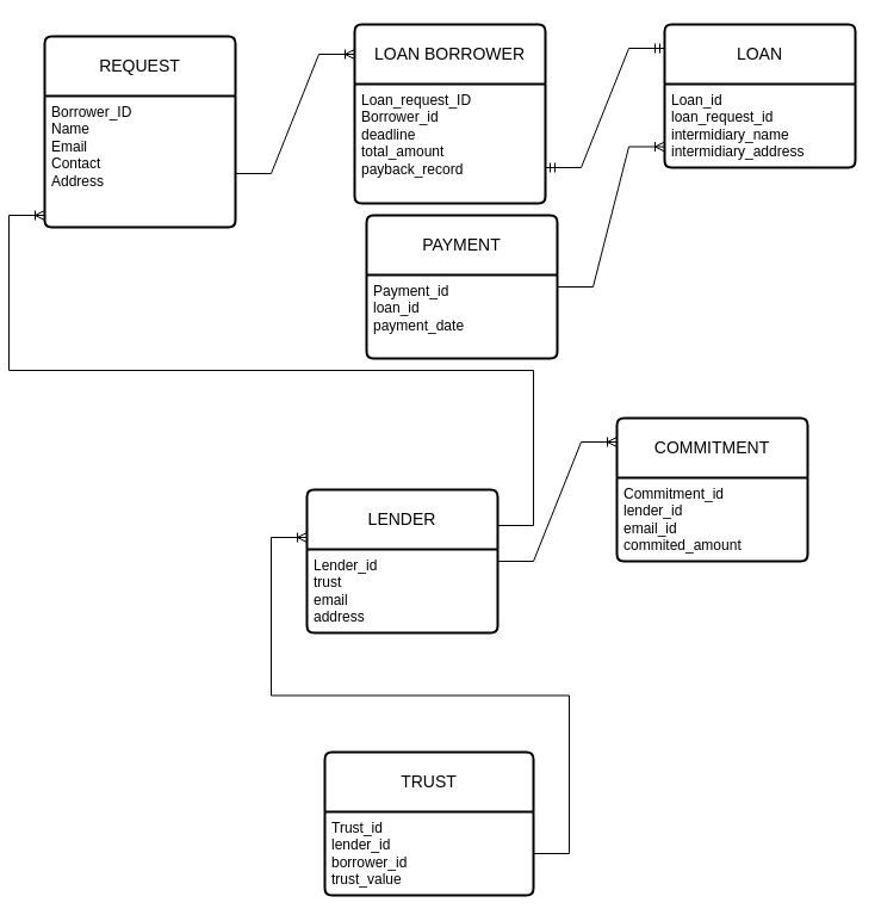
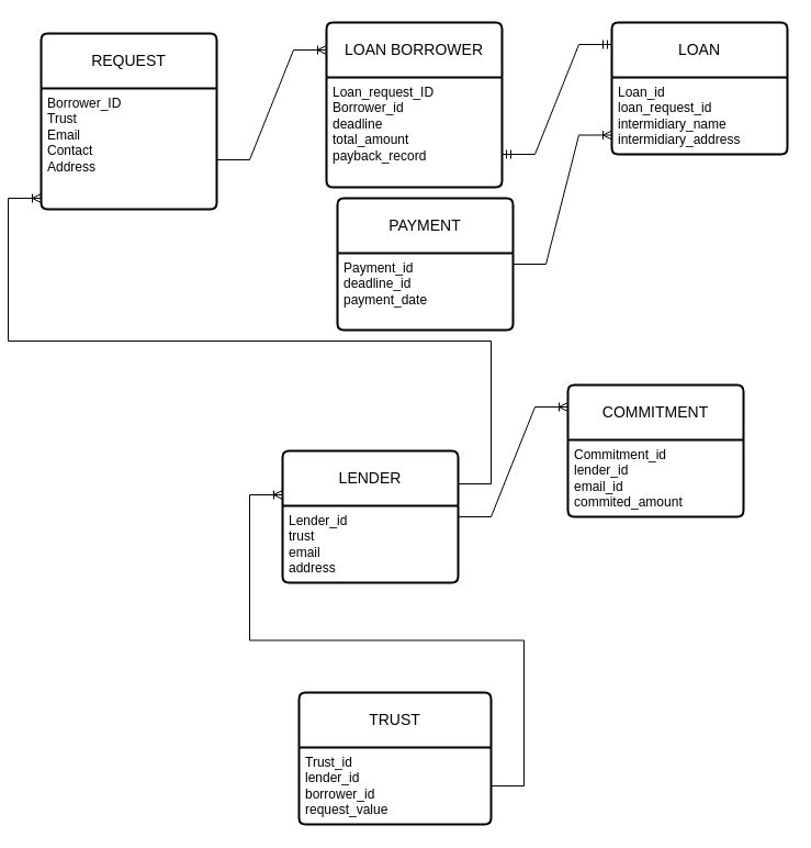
- <mxCell id="3" value="Borrower_ID&lt;div&gt;Name&lt;/div&gt;&lt;div&gt;Email&lt;/div&gt;&lt;div&gt;Contact&lt;/div&gt;&lt;div&gt;Address&lt;/div&gt;" style="align=left;strokeColor=none;fillColor=none;spacingLeft=4;fontSize=12;verticalAlign=top;resizable=0;rotatable=0;part=1;html=1;" vertex="1" parent="2"><mxGeometry y="50" width="160" height="110" as="geometry" /></mxCell>
+ <mxCell id="3" value="Borrower_ID&lt;div&gt;Trust&lt;/div&gt;&lt;div&gt;Email&lt;/div&gt;&lt;div&gt;Contact&lt;/div&gt;&lt;div&gt;Address&lt;/div&gt;" style="align=left;strokeColor=none;fillColor=none;spacingLeft=4;fontSize=12;verticalAlign=top;resizable=0;rotatable=0;part=1;html=1;" vertex="1" parent="2"><mxGeometry y="50" width="160" height="110" as="geometry" /></mxCell>
- <mxCell id="9" value="Payment_id&lt;div&gt;loan_id&lt;/div&gt;&lt;div&gt;payment_date&lt;/div&gt;" style="align=left;strokeColor=none;fillColor=none;spacingLeft=4;fontSize=12;verticalAlign=top;resizable=0;rotatable=0;part=1;html=1;" vertex="1" parent="8"><mxGeometry y="50" width="160" height="70" as="geometry" /></mxCell>
+ <mxCell id="9" value="Payment_id&lt;div&gt;deadline_id&lt;/div&gt;&lt;div&gt;payment_date&lt;/div&gt;" style="align=left;strokeColor=none;fillColor=none;spacingLeft=4;fontSize=12;verticalAlign=top;resizable=0;rotatable=0;part=1;html=1;" vertex="1" parent="8"><mxGeometry y="50" width="160" height="70" as="geometry" /></mxCell>
- <mxCell id="13" value="Trust_id&lt;div&gt;lender_id&lt;/div&gt;&lt;div&gt;borrower_id&lt;/div&gt;&lt;div&gt;trust_value&lt;/div&gt;" style="align=left;strokeColor=none;fillColor=none;spacingLeft=4;fontSize=12;verticalAlign=top;resizable=0;rotatable=0;part=1;html=1;" vertex="1" parent="12"><mxGeometry y="50" width="175" height="70" as="geometry" /></mxCell>
+ <mxCell id="13" value="Trust_id&lt;div&gt;lender_id&lt;/div&gt;&lt;div&gt;borrower_id&lt;/div&gt;&lt;div&gt;request_value&lt;/div&gt;" style="align=left;strokeColor=none;fillColor=none;spacingLeft=4;fontSize=12;verticalAlign=top;resizable=0;rotatable=0;part=1;html=1;" vertex="1" parent="12"><mxGeometry y="50" width="175" height="70" as="geometry" /></mxCell>
